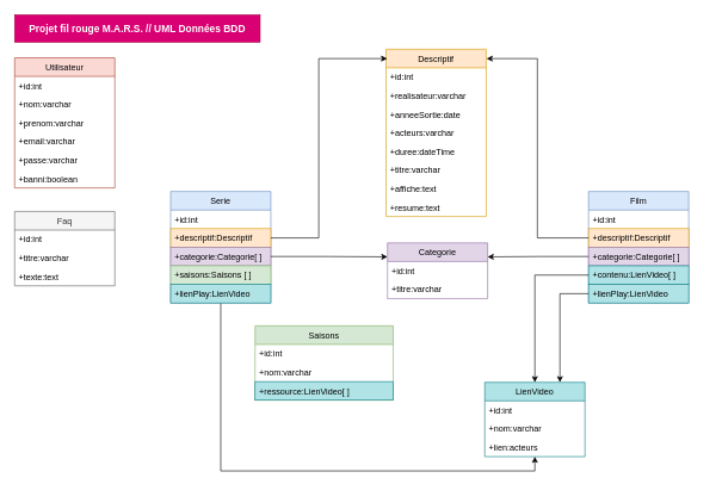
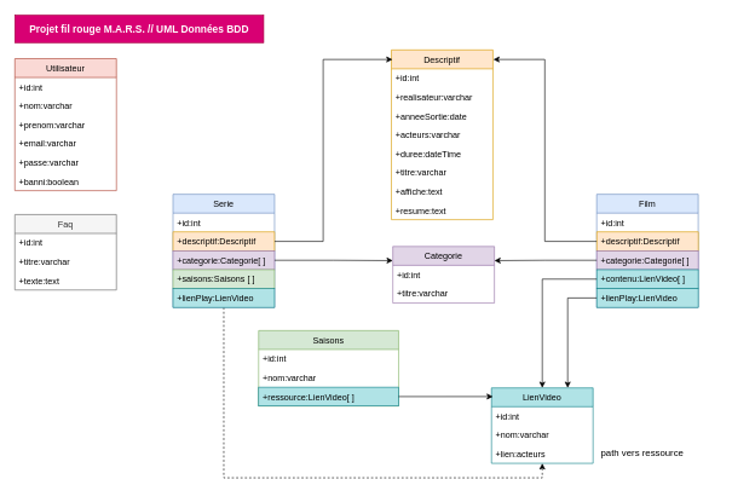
+ <mxCell id="42" style="edgeStyle=orthogonalEdgeStyle;rounded=0;orthogonalLoop=1;jettySize=auto;html=1;exitX=1;exitY=0.5;exitDx=0;exitDy=0;entryX=0.014;entryY=0.115;entryDx=0;entryDy=0;entryPerimeter=0;fontSize=13;" edge="1" parent="1" source="37" target="38"><mxGeometry relative="1" as="geometry" /></mxCell>
+ <mxCell id="14" value="path vers ressource" style="text;html=1;strokeColor=none;fillColor=none;align=left;verticalAlign=middle;whiteSpace=wrap;rounded=0;fontSize=13;" vertex="1" parent="1"><mxGeometry x="826" y="608" width="161" height="30" as="geometry" /></mxCell>
- <mxCell id="27" style="edgeStyle=orthogonalEdgeStyle;rounded=0;orthogonalLoop=1;jettySize=auto;html=1;exitX=0.5;exitY=1;exitDx=0;exitDy=0;entryX=0.5;entryY=1;entryDx=0;entryDy=0;fontSize=13;" edge="1" parent="1" source="28" target="38"><mxGeometry relative="1" as="geometry" /></mxCell>
+ <mxCell id="27" style="edgeStyle=orthogonalEdgeStyle;rounded=0;orthogonalLoop=1;jettySize=auto;html=1;exitX=0.5;exitY=1;exitDx=0;exitDy=0;entryX=0.5;entryY=1;entryDx=0;entryDy=0;fontSize=13;dashed=1;" edge="1" parent="1" source="28" target="38"><mxGeometry relative="1" as="geometry" /></mxCell>
